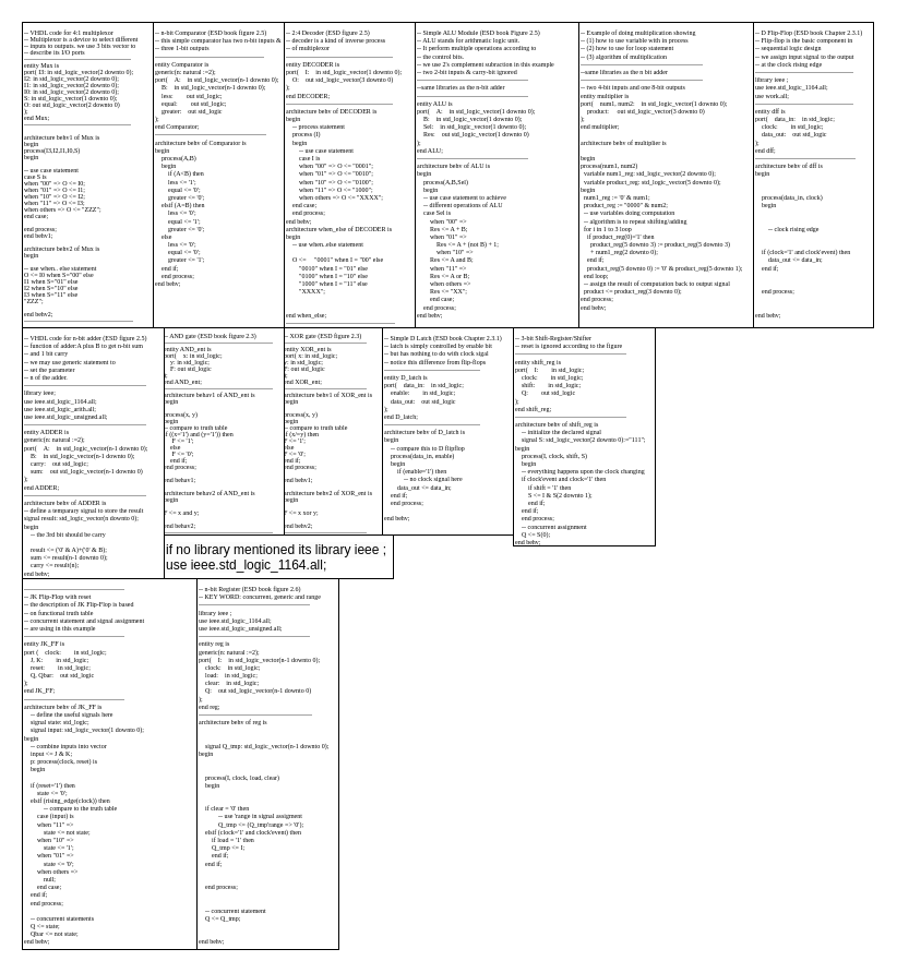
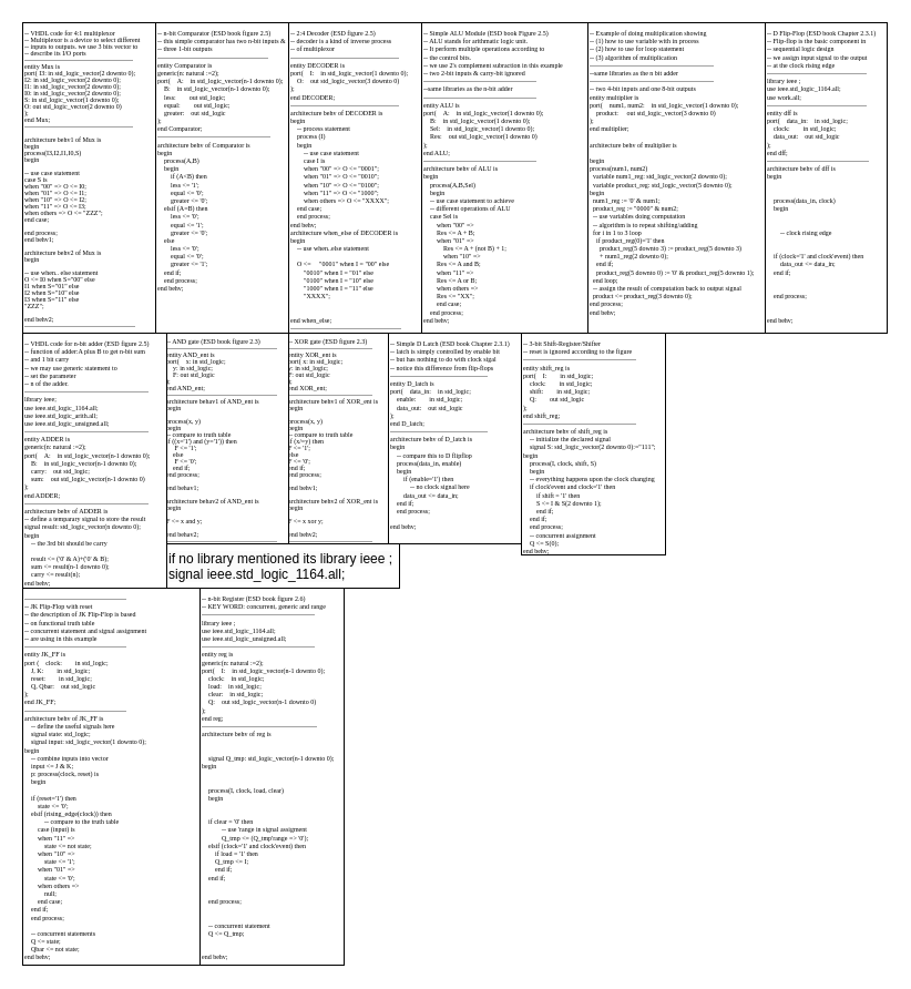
- <mxCell id="12" value="&lt;span style=&quot;color: rgb(0, 0, 0); font-family: Helvetica; font-size: 12px; font-style: normal; font-variant-ligatures: normal; font-variant-caps: normal; font-weight: 400; letter-spacing: normal; orphans: 2; text-align: center; text-indent: 0px; text-transform: none; widows: 2; word-spacing: 0px; -webkit-text-stroke-width: 0px; background-color: rgb(251, 251, 251); text-decoration-thickness: initial; text-decoration-style: initial; text-decoration-color: initial; float: none; display: inline !important;&quot;&gt;if no library mentioned its&amp;nbsp;library ieee ;&lt;br&gt;use ieee.std_logic_1164.all;&lt;br&gt;&lt;/span&gt;" style="text;whiteSpace=wrap;html=1;strokeColor=default;" vertex="1" parent="1"><mxGeometry x="150" y="490" width="210" height="40" as="geometry" /></mxCell>
+ <mxCell id="12" value="&lt;span style=&quot;color: rgb(0, 0, 0); font-family: Helvetica; font-size: 12px; font-style: normal; font-variant-ligatures: normal; font-variant-caps: normal; font-weight: 400; letter-spacing: normal; orphans: 2; text-align: center; text-indent: 0px; text-transform: none; widows: 2; word-spacing: 0px; -webkit-text-stroke-width: 0px; background-color: rgb(251, 251, 251); text-decoration-thickness: initial; text-decoration-style: initial; text-decoration-color: initial; float: none; display: inline !important;&quot;&gt;if no library mentioned its&amp;nbsp;library ieee ;&lt;br&gt;signal ieee.std_logic_1164.all;&lt;br&gt;&lt;/span&gt;" style="text;whiteSpace=wrap;html=1;strokeColor=default;" vertex="1" parent="1"><mxGeometry x="150" y="490" width="210" height="40" as="geometry" /></mxCell>
